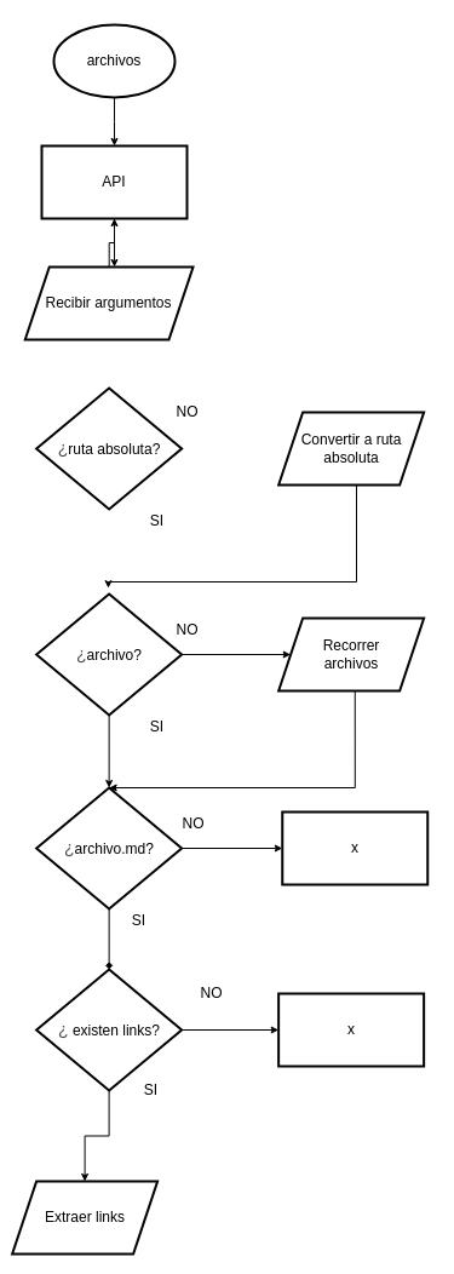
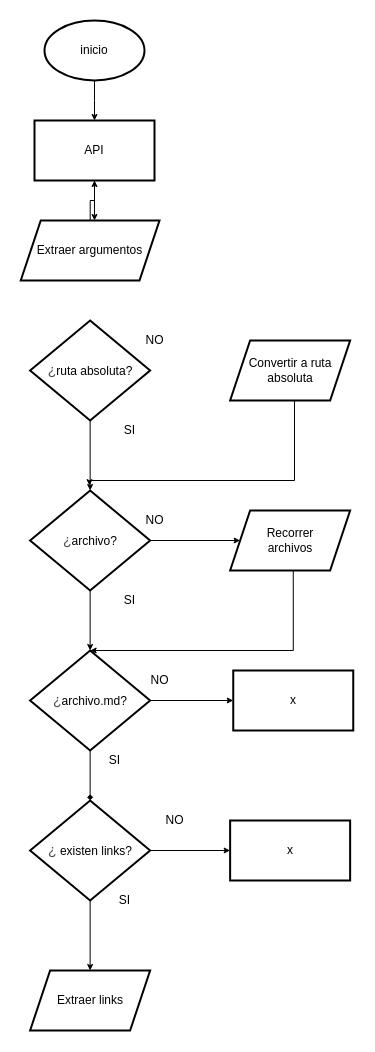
- <mxCell id="3" value="archivos" style="strokeWidth=2;html=1;shape=mxgraph.flowchart.start_1;whiteSpace=wrap;" vertex="1" parent="1"><mxGeometry x="44" y="20" width="100" height="60" as="geometry" /></mxCell>
+ <mxCell id="3" value="inicio" style="strokeWidth=2;html=1;shape=mxgraph.flowchart.start_1;whiteSpace=wrap;" vertex="1" parent="1"><mxGeometry x="44" y="20" width="100" height="60" as="geometry" /></mxCell>
- <mxCell id="7" value="Recibir argumentos" style="shape=parallelogram;perimeter=parallelogramPerimeter;whiteSpace=wrap;html=1;fixedSize=1;strokeWidth=2;" vertex="1" parent="1"><mxGeometry x="20.25" y="220" width="138.75" height="60" as="geometry" /></mxCell>
+ <mxCell id="7" value="Extraer argumentos" style="shape=parallelogram;perimeter=parallelogramPerimeter;whiteSpace=wrap;html=1;fixedSize=1;strokeWidth=2;" vertex="1" parent="1"><mxGeometry x="20.25" y="220" width="138.75" height="60" as="geometry" /></mxCell>
+ <mxCell id="8" value="" style="edgeStyle=orthogonalEdgeStyle;rounded=0;jumpSize=6;orthogonalLoop=1;jettySize=auto;html=1;startSize=4;endSize=4;" edge="1" parent="1" source="9" target="12"><mxGeometry relative="1" as="geometry" /></mxCell>
- <mxCell id="29" value="Extraer links" style="shape=parallelogram;perimeter=parallelogramPerimeter;whiteSpace=wrap;html=1;fixedSize=1;strokeWidth=2;" vertex="1" parent="1"><mxGeometry x="9.62" y="975" width="120" height="60" as="geometry" /></mxCell>
+ <mxCell id="29" value="Extraer links" style="shape=parallelogram;perimeter=parallelogramPerimeter;whiteSpace=wrap;html=1;fixedSize=1;strokeWidth=2;" vertex="1" parent="1"><mxGeometry x="29.62" y="970" width="120" height="60" as="geometry" /></mxCell>
